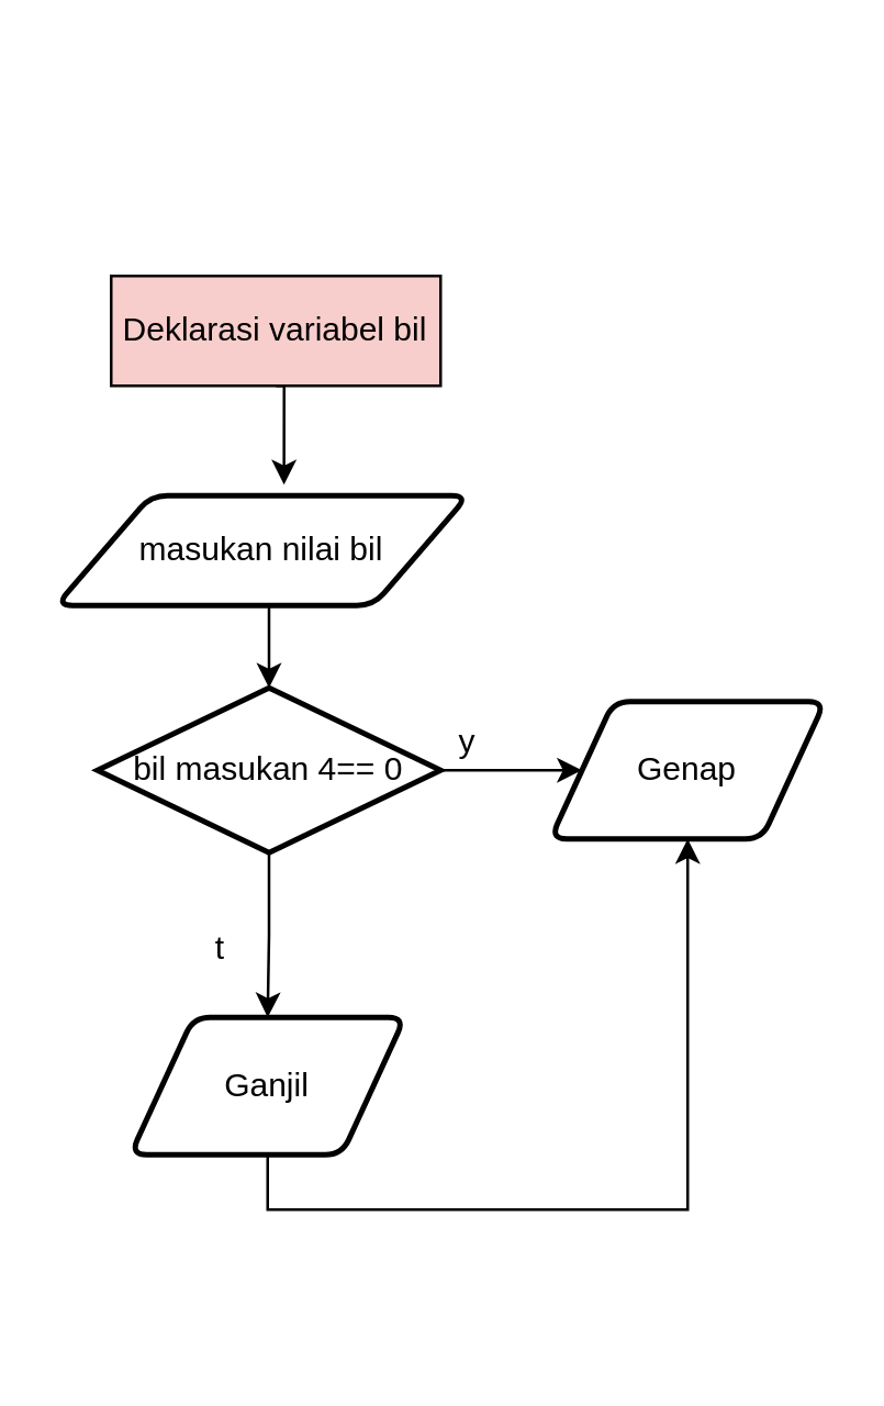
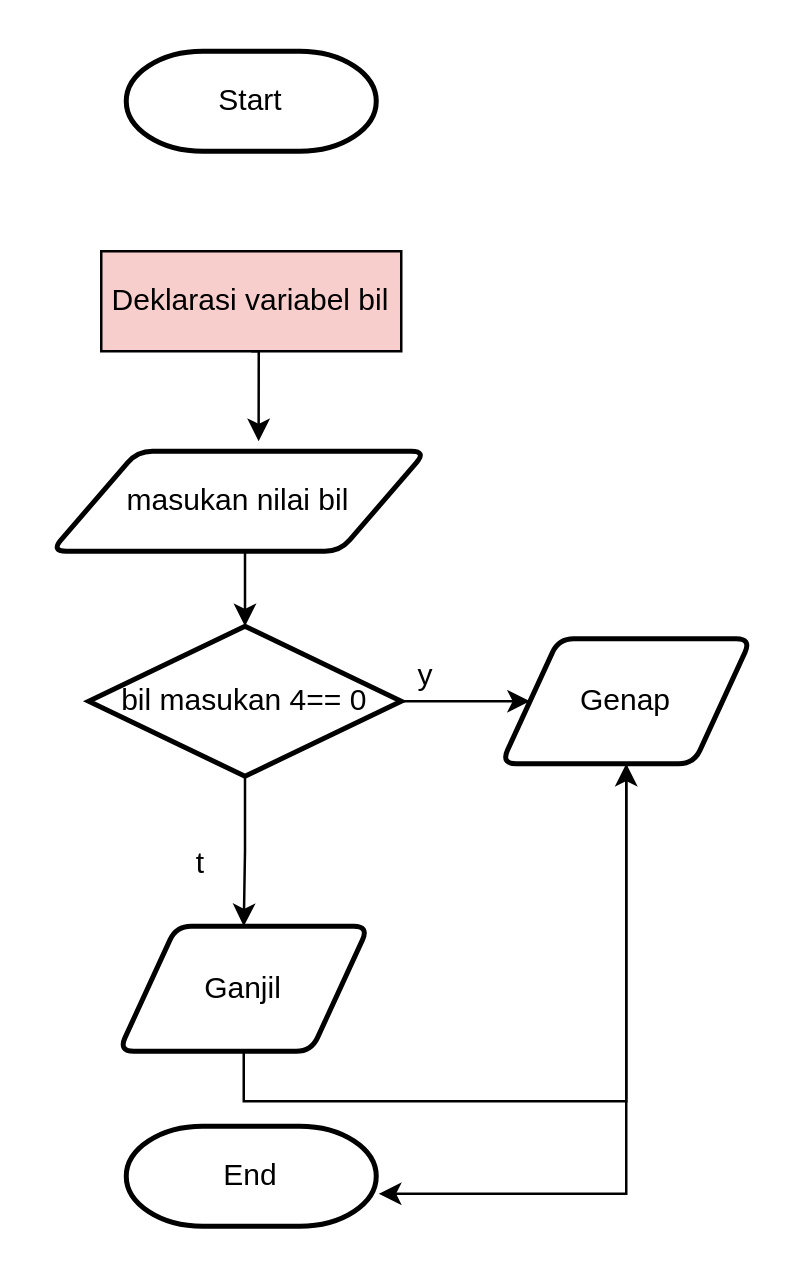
+ <mxCell id="2" value="Start" style="strokeWidth=2;html=1;shape=mxgraph.flowchart.terminator;whiteSpace=wrap;" vertex="1" parent="1"><mxGeometry x="50" y="20" width="100" height="40" as="geometry" /></mxCell>
+ <mxCell id="13" value="End" style="strokeWidth=2;html=1;shape=mxgraph.flowchart.terminator;whiteSpace=wrap;" vertex="1" parent="1"><mxGeometry x="50" y="450" width="100" height="40" as="geometry" /></mxCell>
+ <mxCell id="7" style="edgeStyle=elbowEdgeStyle;rounded=0;orthogonalLoop=1;jettySize=auto;html=1;entryX=1.01;entryY=0.675;entryDx=0;entryDy=0;entryPerimeter=0;" edge="1" parent="1" source="8" target="13"><mxGeometry relative="1" as="geometry"><mxPoint x="390" y="420" as="targetPoint" /><Array as="points"><mxPoint x="250" y="420" /></Array></mxGeometry></mxCell>
